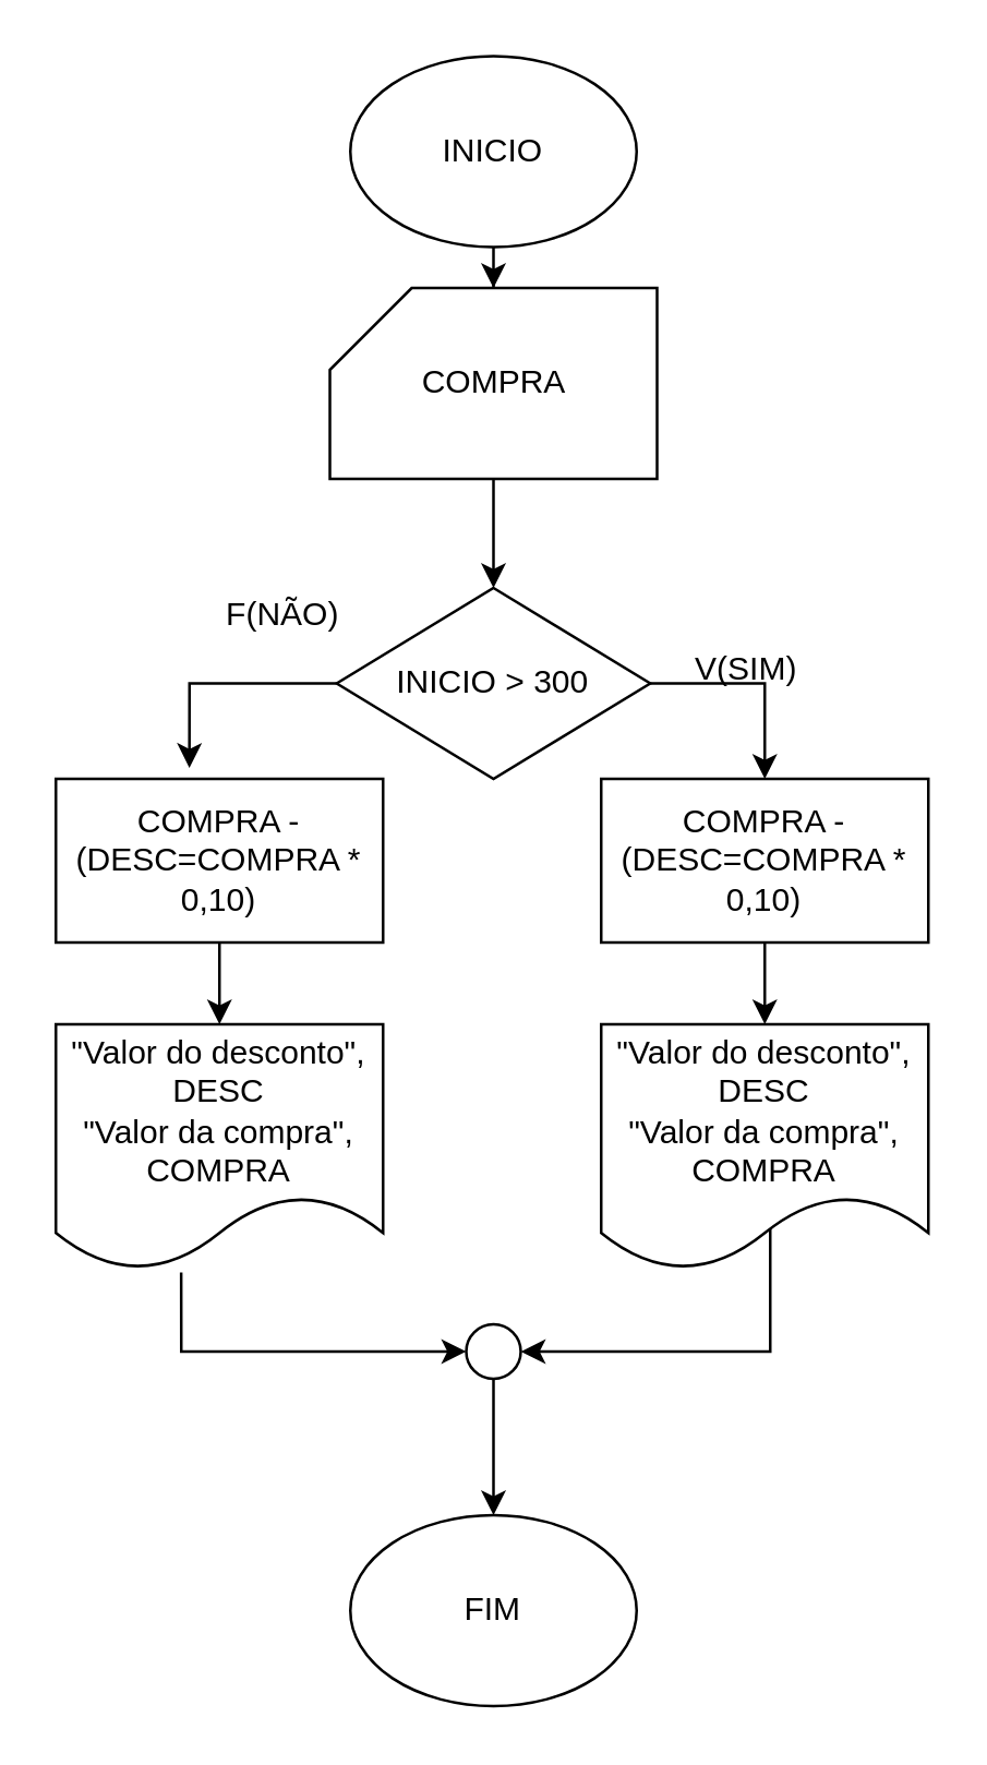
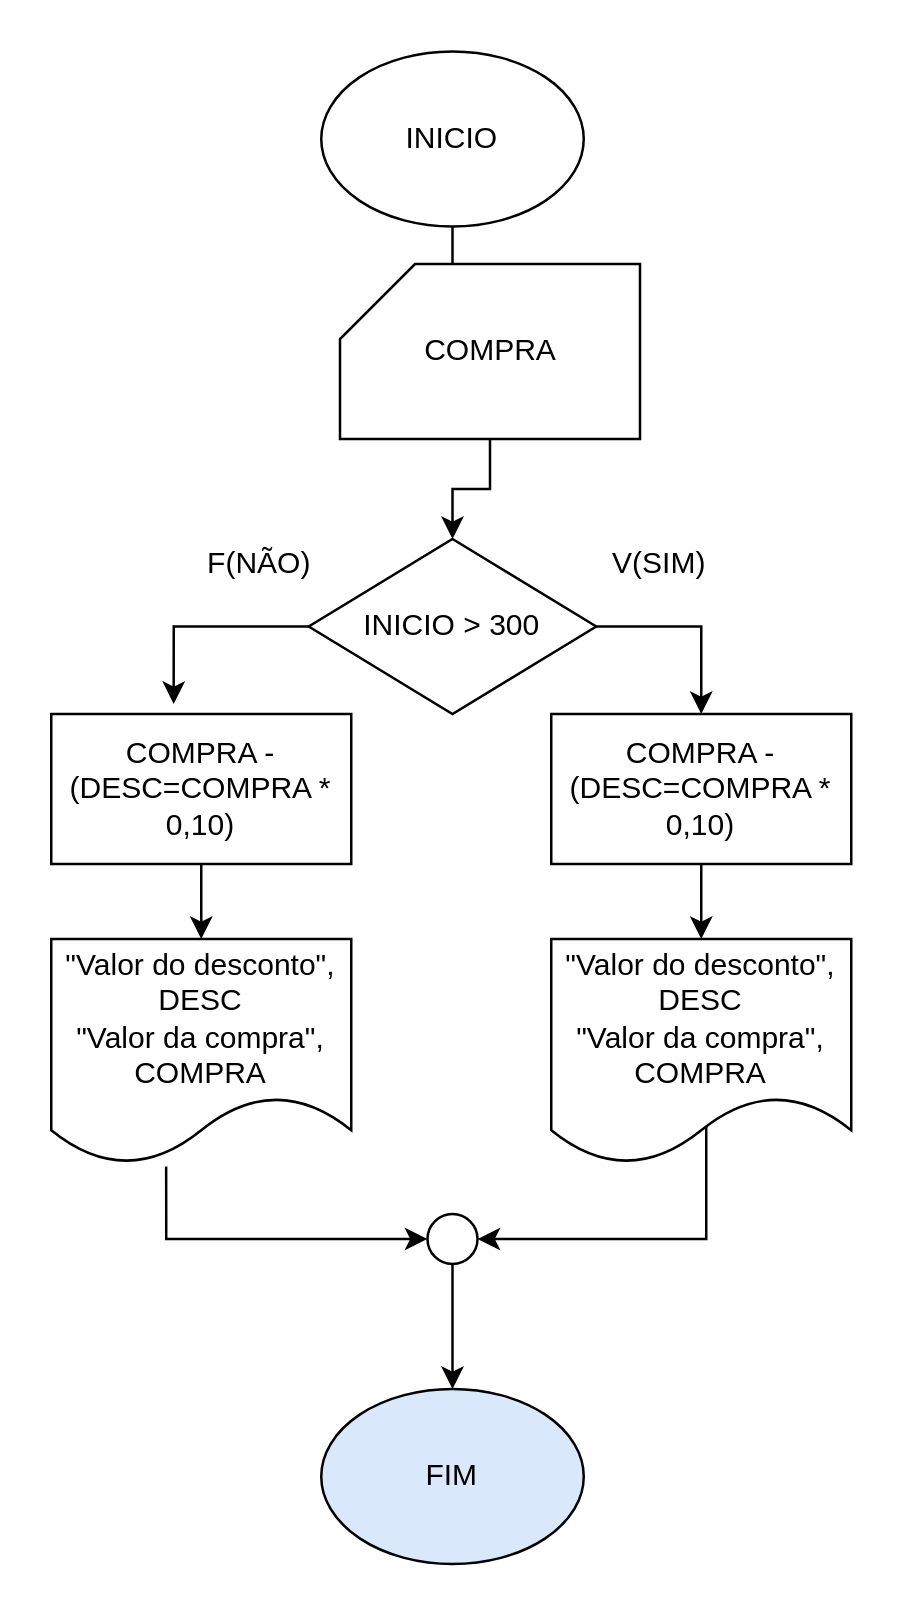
- <mxCell id="5" value="COMPRA" style="shape=card;whiteSpace=wrap;html=1;" vertex="1" parent="1"><mxGeometry x="120.5" y="105" width="120" height="70" as="geometry" /></mxCell>
+ <mxCell id="5" value="COMPRA" style="shape=card;whiteSpace=wrap;html=1;" vertex="1" parent="1"><mxGeometry x="135.5" y="105" width="120" height="70" as="geometry" /></mxCell>
- <mxCell id="10" value="V(SIM)" style="text;html=1;align=center;verticalAlign=middle;resizable=0;points=[];autosize=1;strokeColor=none;fillColor=none;" vertex="1" parent="1"><mxGeometry x="248" y="235" width="50" height="20" as="geometry" /></mxCell>
+ <mxCell id="10" value="V(SIM)" style="text;html=1;align=center;verticalAlign=middle;resizable=0;points=[];autosize=1;strokeColor=none;fillColor=none;" vertex="1" parent="1"><mxGeometry x="238" y="215" width="50" height="20" as="geometry" /></mxCell>
- <mxCell id="9" value="FIM" style="ellipse;whiteSpace=wrap;html=1;" vertex="1" parent="1"><mxGeometry x="128" y="555" width="105" height="70" as="geometry" /></mxCell>
+ <mxCell id="9" value="FIM" style="ellipse;whiteSpace=wrap;html=1;fillColor=#dae8fc;" vertex="1" parent="1"><mxGeometry x="128" y="555" width="105" height="70" as="geometry" /></mxCell>
